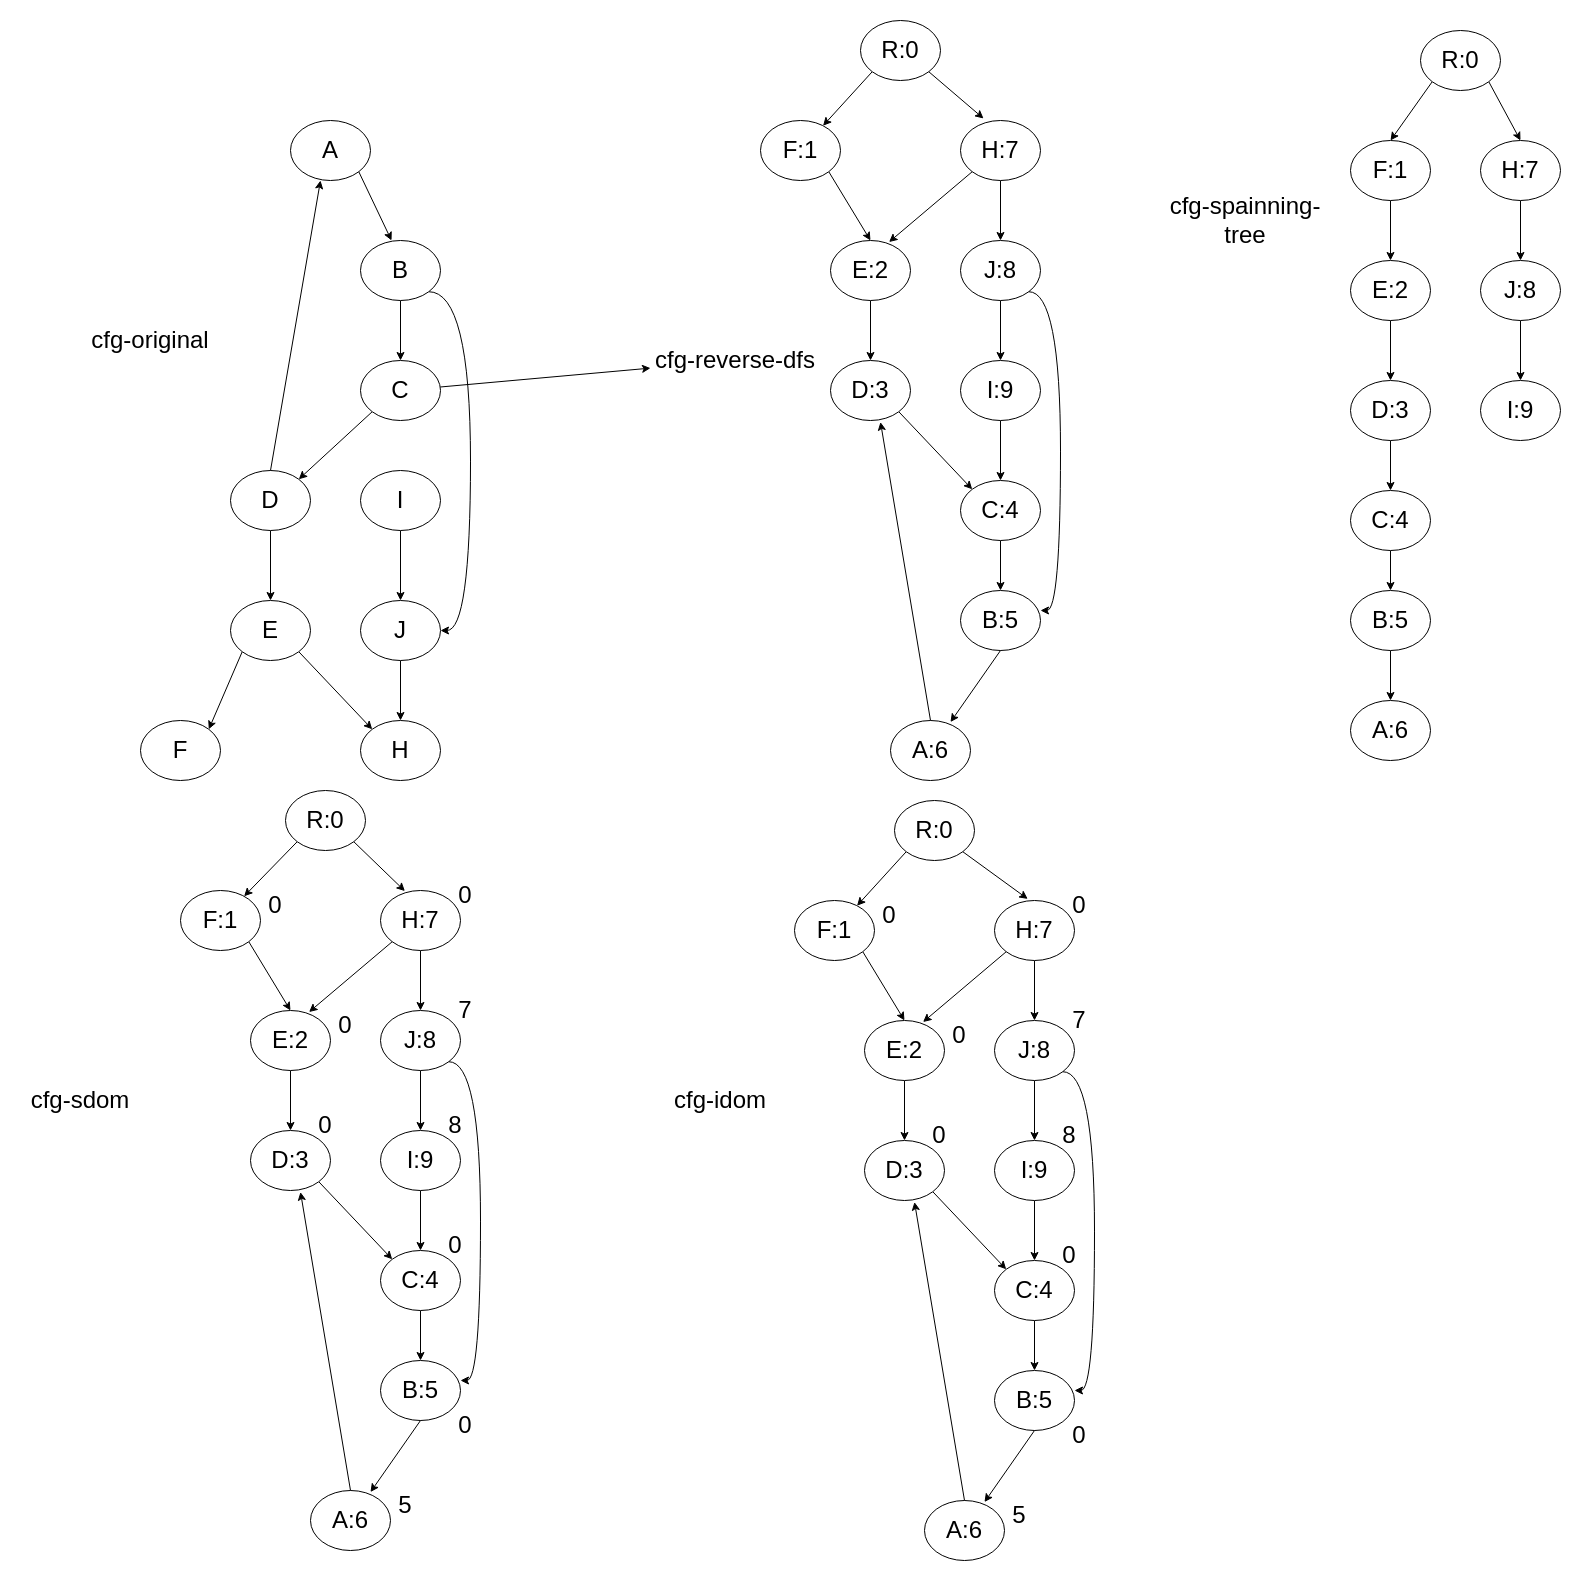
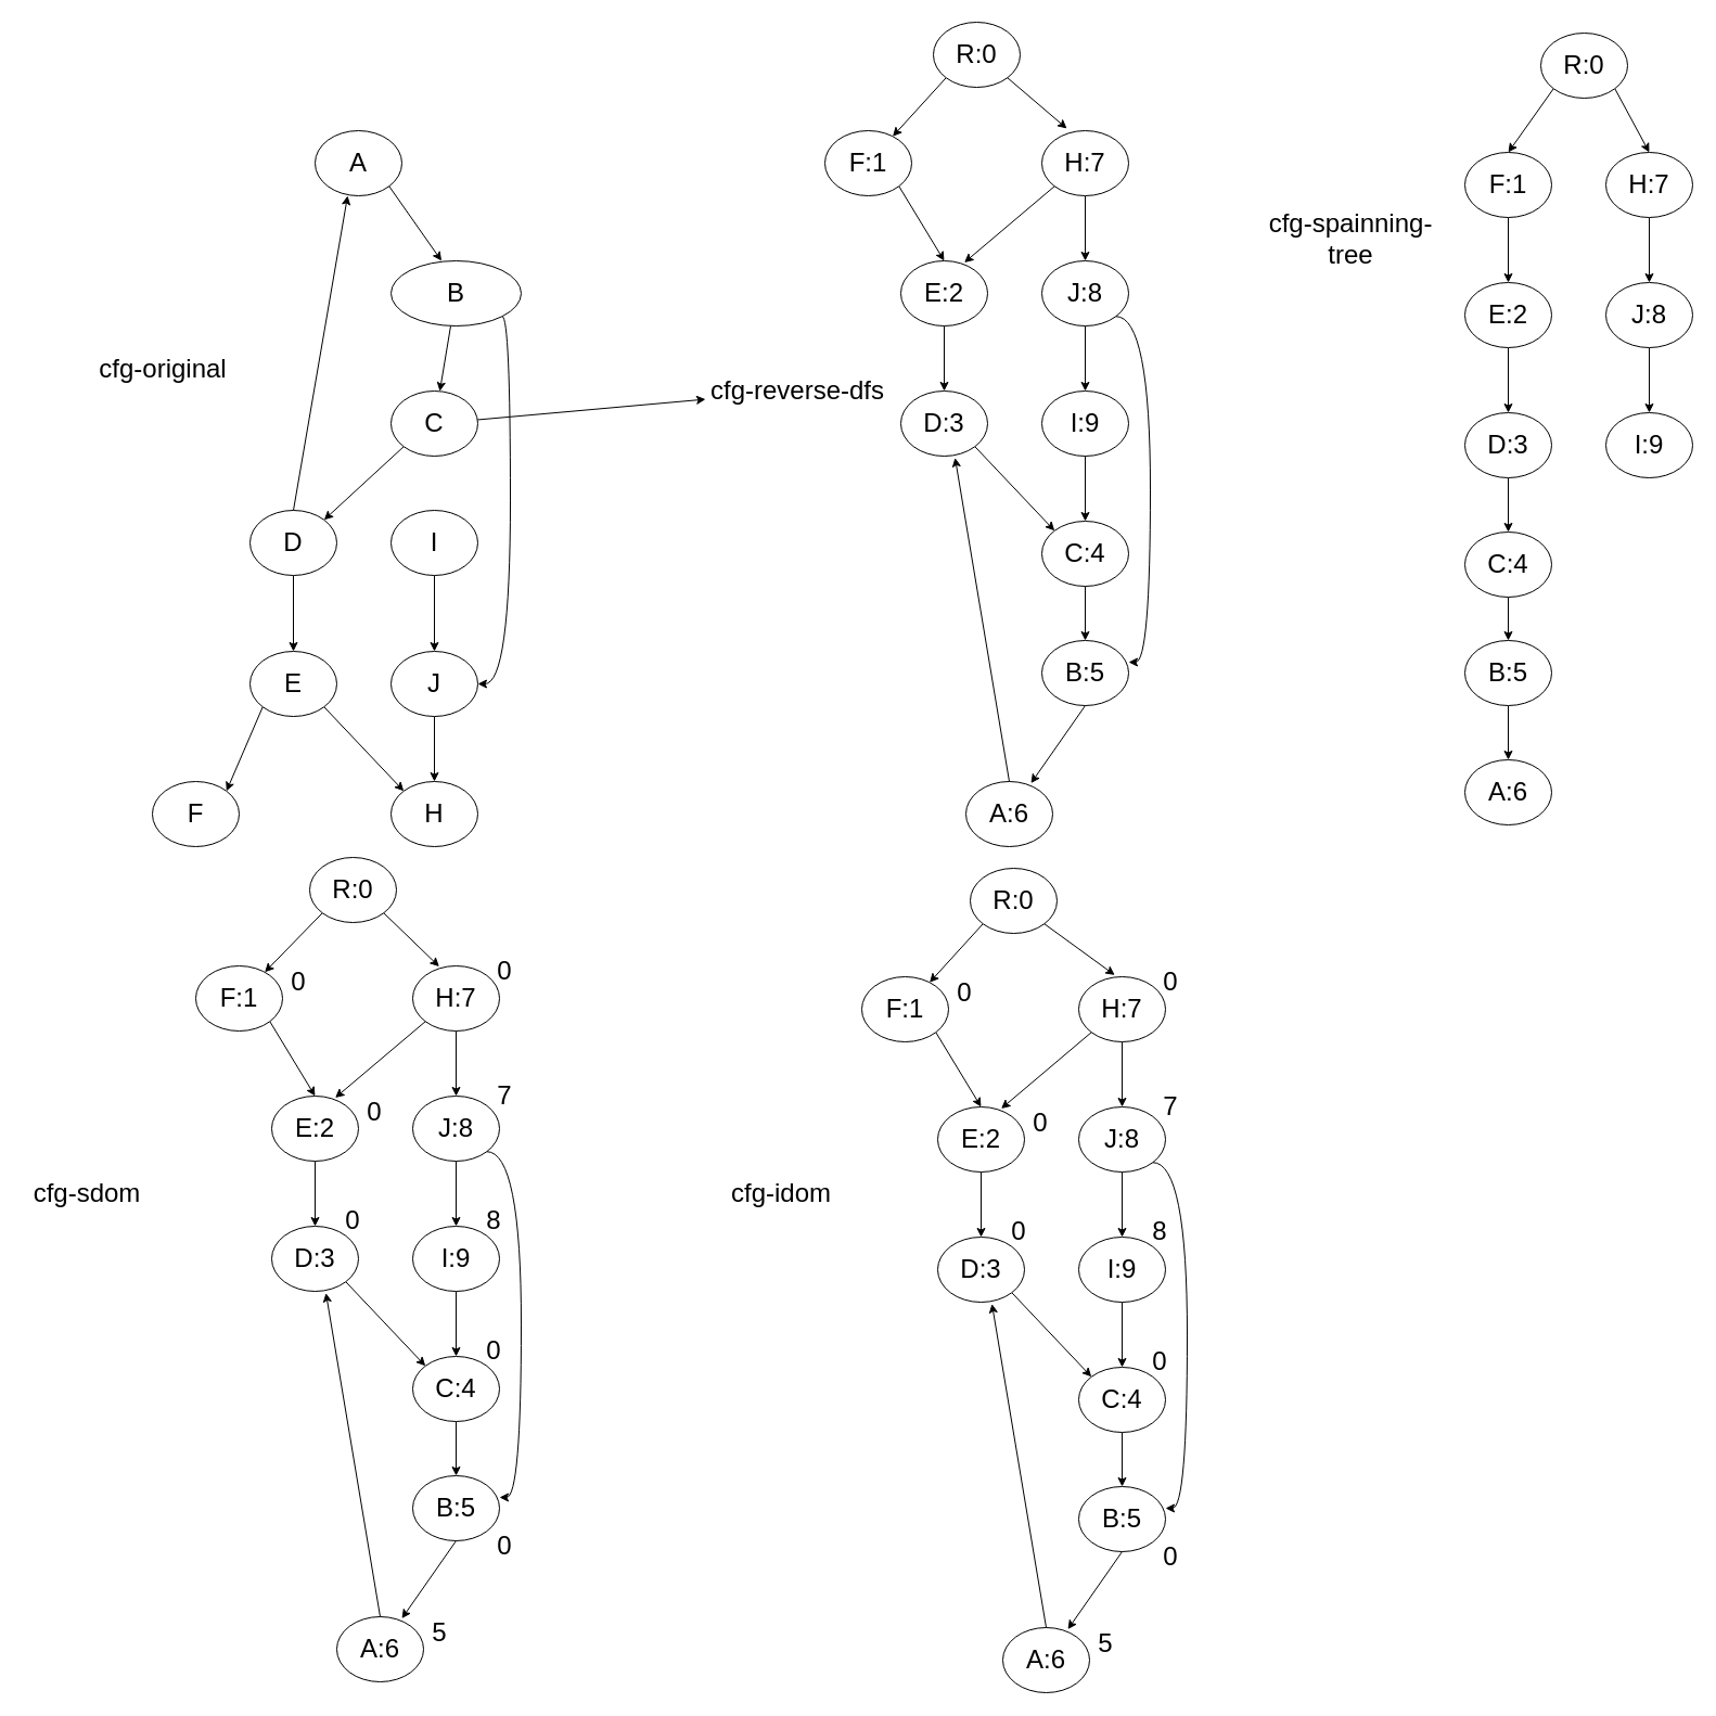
- <mxCell id="19" value="&lt;font style=&quot;font-size: 24px;&quot;&gt;B&lt;/font&gt;" style="ellipse;whiteSpace=wrap;html=1;" parent="1" vertex="1"><mxGeometry x="360" y="240" width="80" height="60" as="geometry" /></mxCell>
+ <mxCell id="19" value="&lt;font style=&quot;font-size: 24px;&quot;&gt;B&lt;/font&gt;" style="ellipse;whiteSpace=wrap;html=1;" parent="1" vertex="1"><mxGeometry x="360" y="240" width="120" height="60" as="geometry" /></mxCell>
